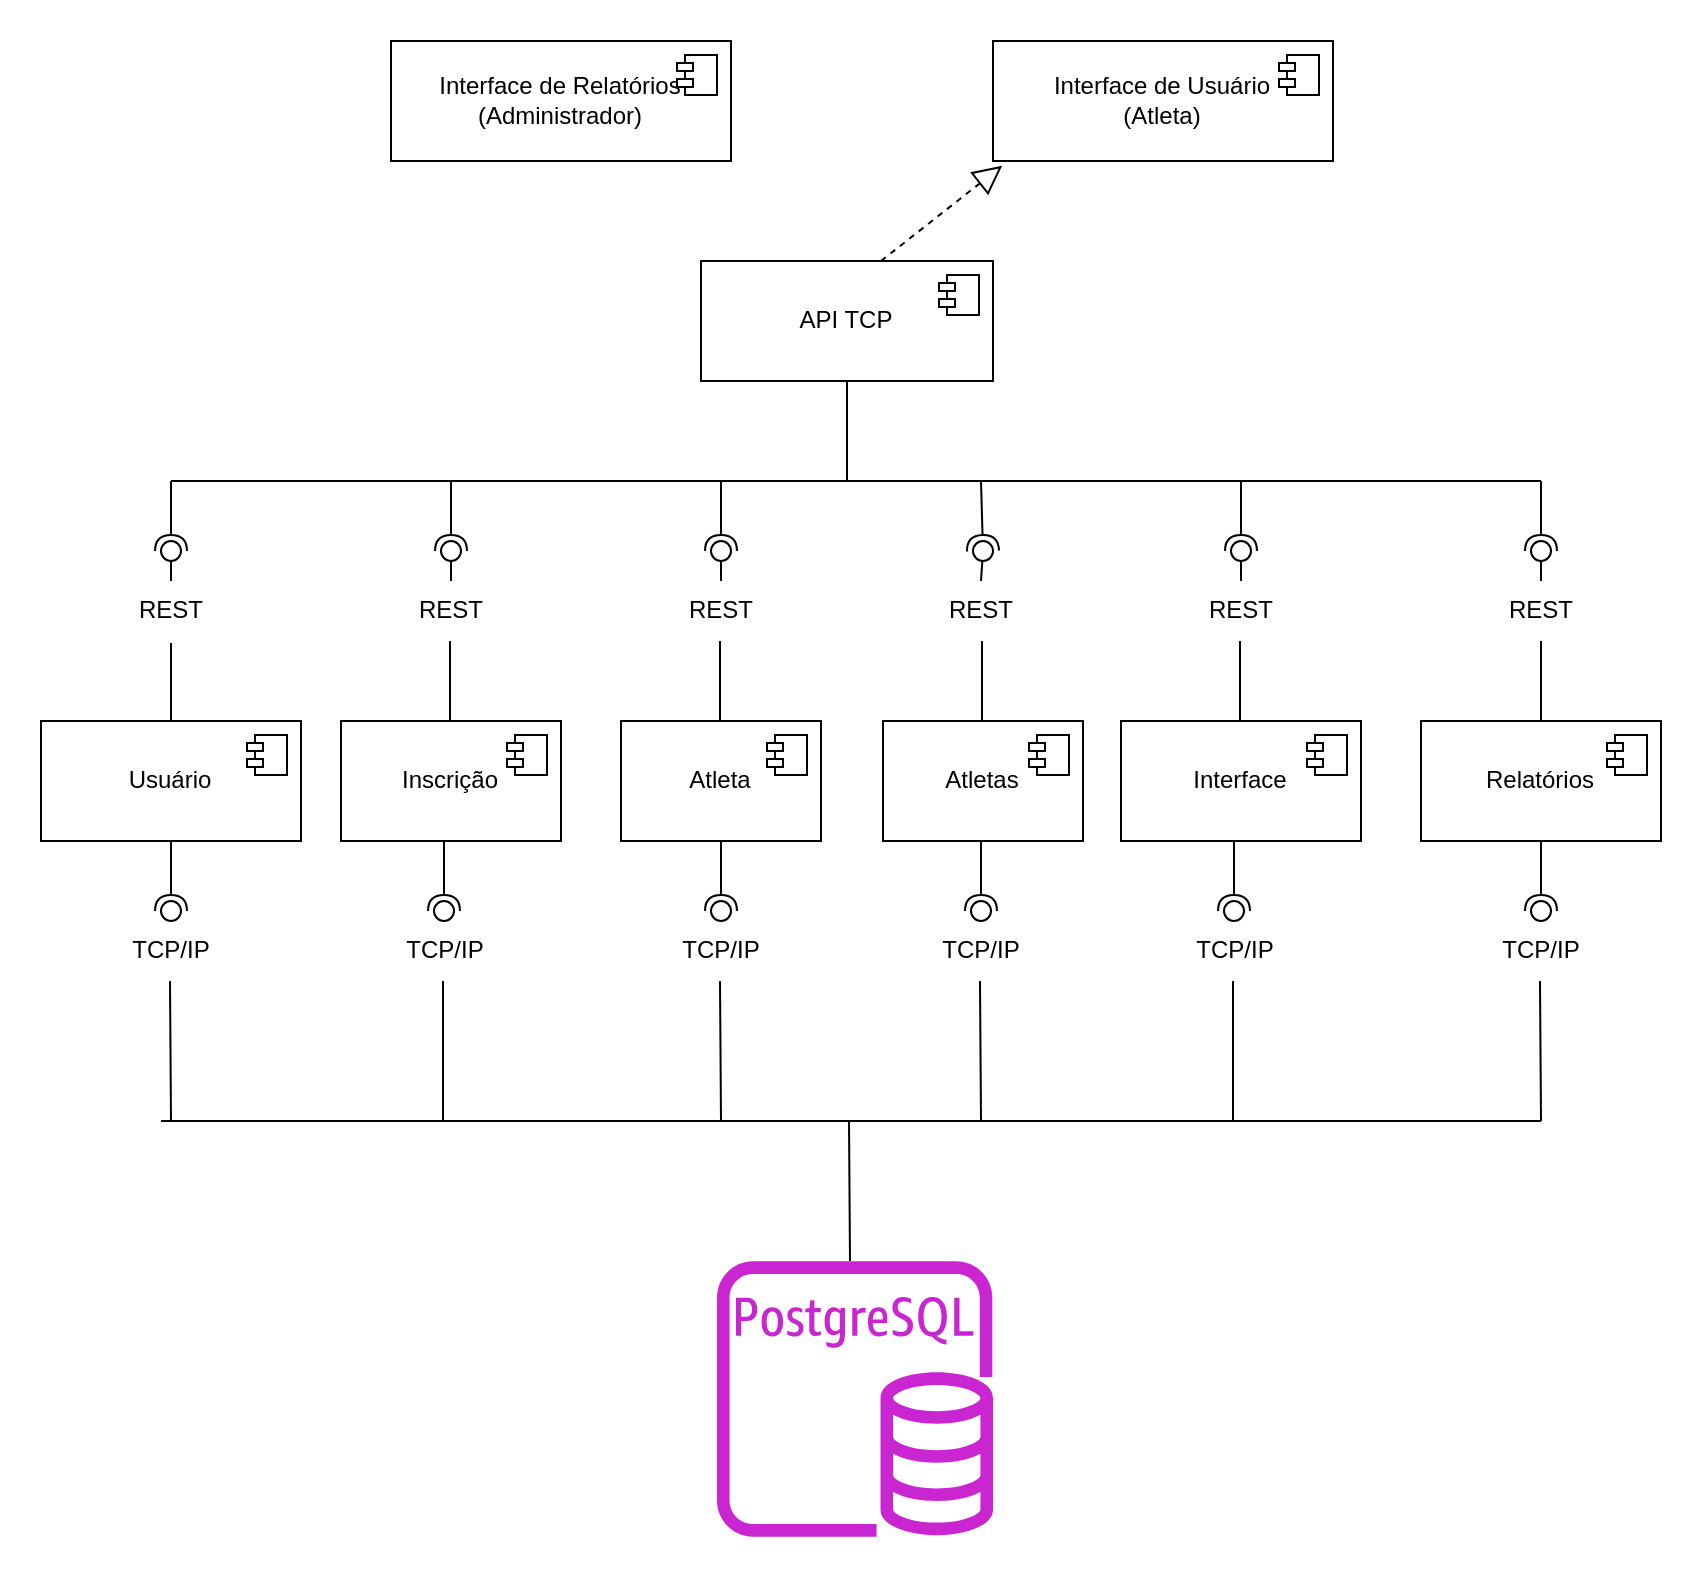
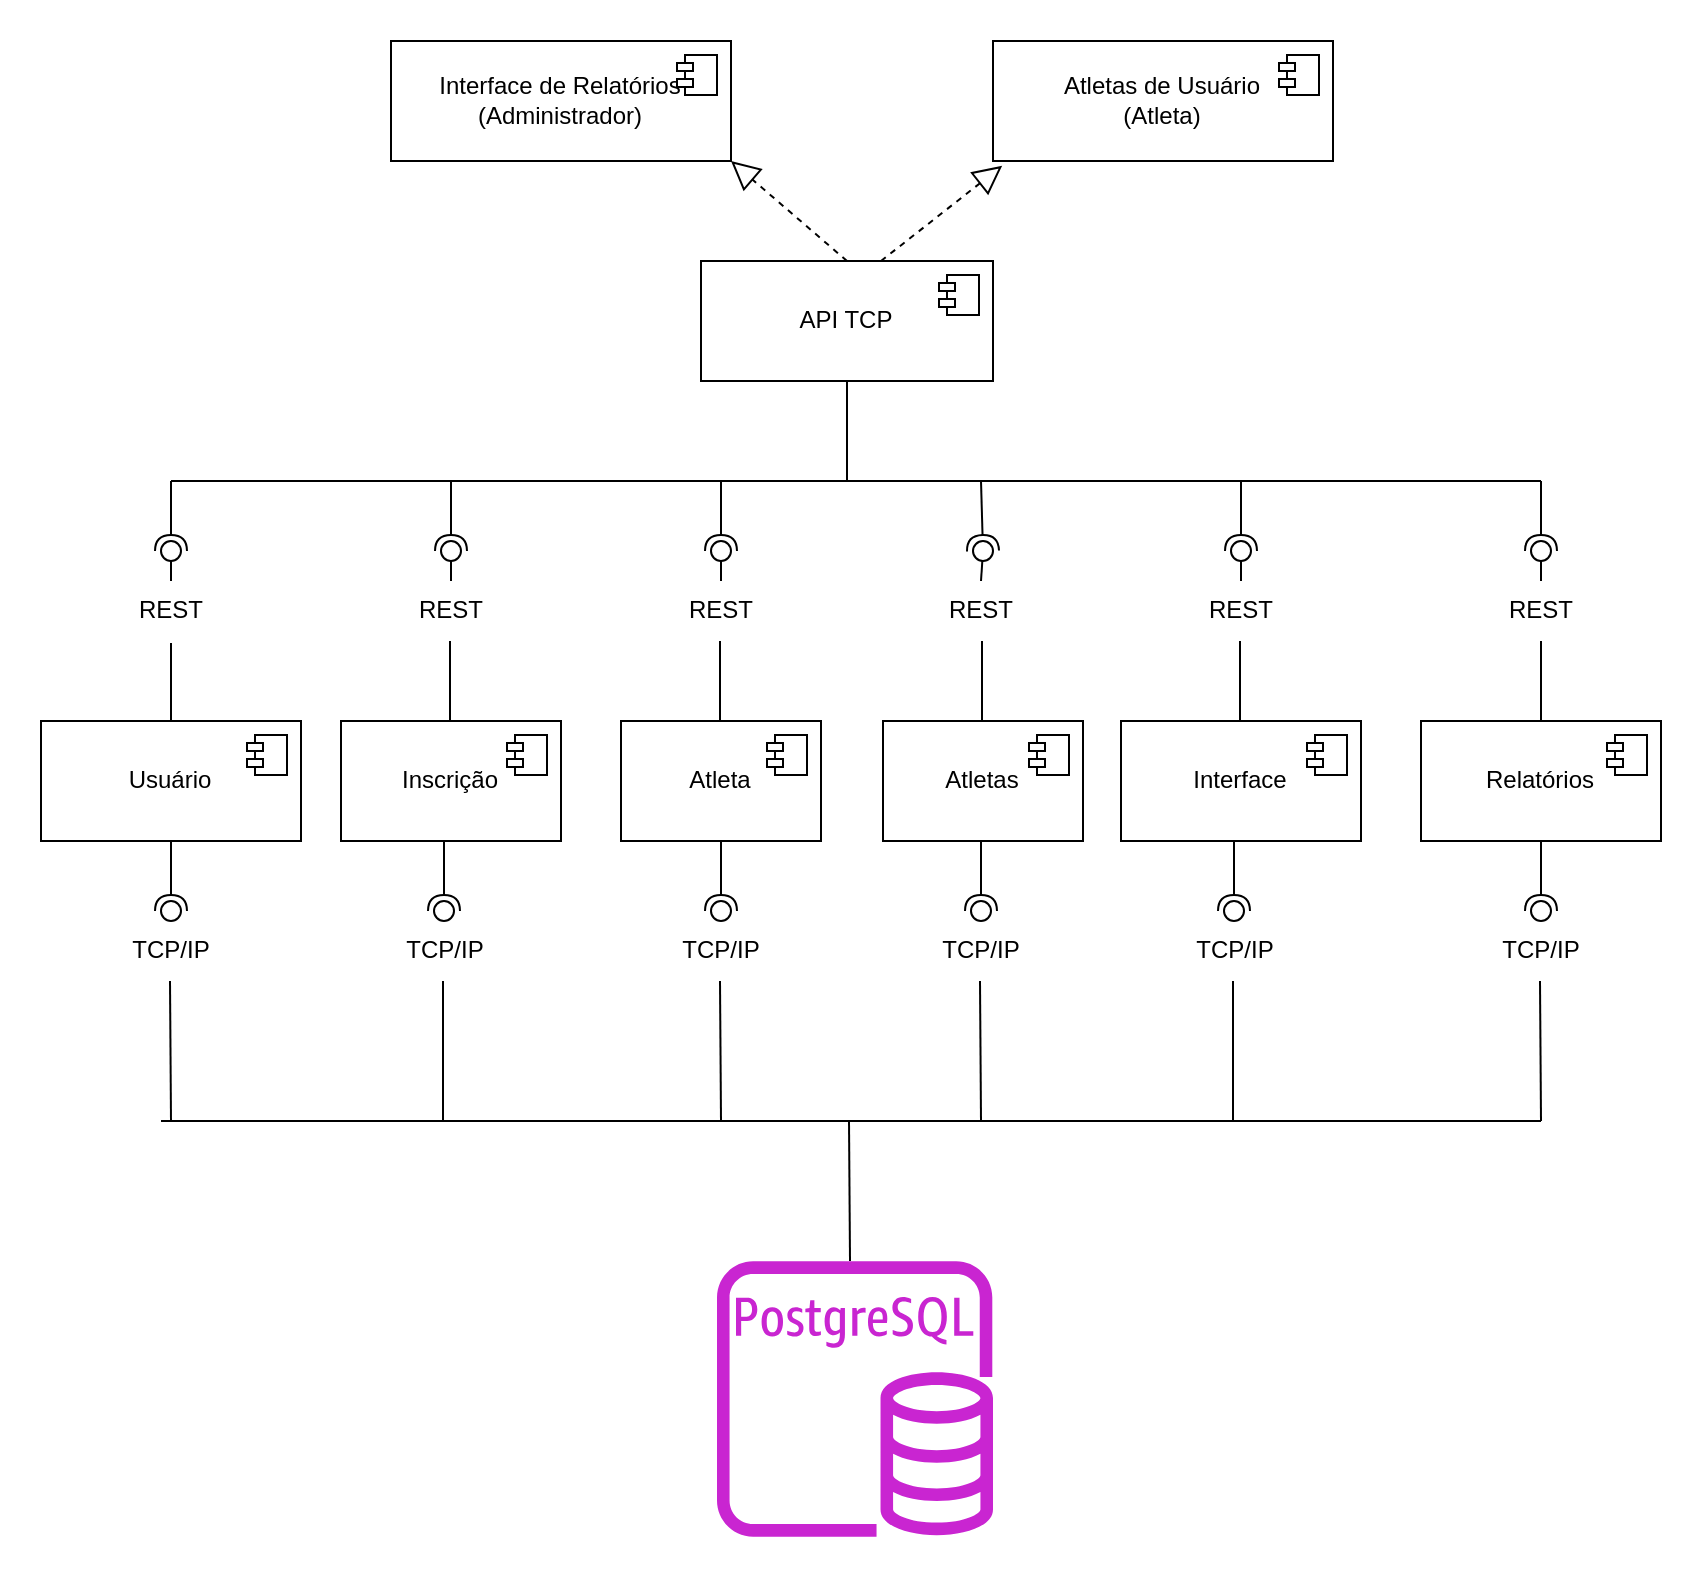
- <mxCell id="84" value="Interface de Usuário&lt;div&gt;(Atleta)&lt;/div&gt;" style="html=1;dropTarget=0;whiteSpace=wrap;" vertex="1" parent="1"><mxGeometry x="496" y="20" width="170" height="60" as="geometry" /></mxCell>
+ <mxCell id="84" value="Atletas de Usuário&lt;div&gt;(Atleta)&lt;/div&gt;" style="html=1;dropTarget=0;whiteSpace=wrap;" vertex="1" parent="1"><mxGeometry x="496" y="20" width="170" height="60" as="geometry" /></mxCell>
+ <mxCell id="81" value="" style="endArrow=block;dashed=1;endFill=0;endSize=12;html=1;rounded=0;exitX=0.5;exitY=0;exitDx=0;exitDy=0;entryX=1;entryY=1;entryDx=0;entryDy=0;" edge="1" parent="1" source="15" target="37"><mxGeometry width="160" relative="1" as="geometry"><mxPoint x="340" y="250" as="sourcePoint" /><mxPoint x="310" y="120" as="targetPoint" /></mxGeometry></mxCell>
